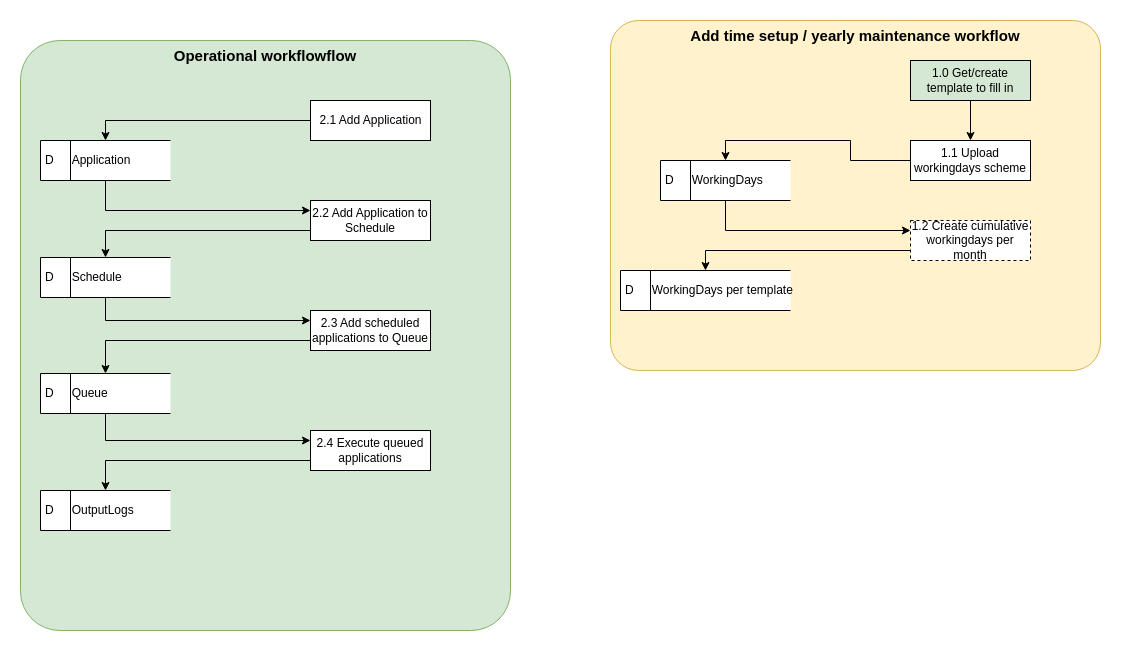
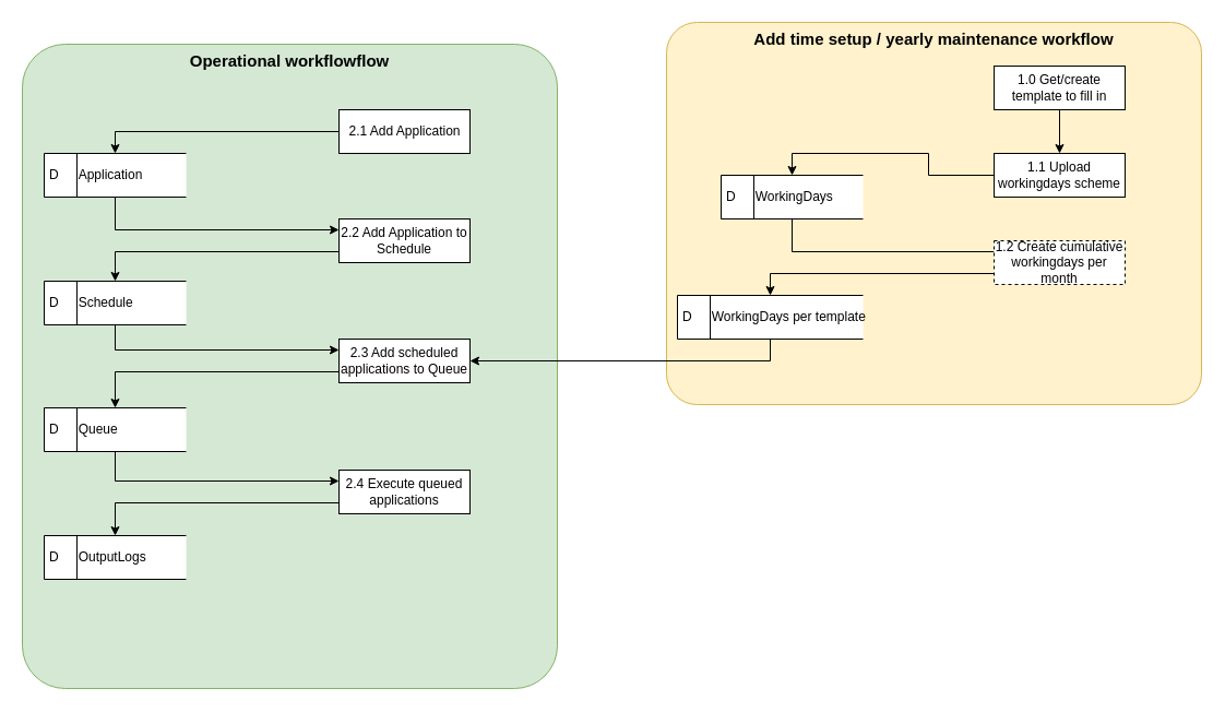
- <mxCell id="28" value="1.0 Get/create template to fill in" style="html=1;dashed=0;whitespace=wrap;verticalAlign=middle;whiteSpace=wrap;fillColor=#d5e8d4;" vertex="1" parent="1"><mxGeometry x="910" y="60" width="120" height="40" as="geometry" /></mxCell>
+ <mxCell id="28" value="1.0 Get/create template to fill in" style="html=1;dashed=0;whitespace=wrap;verticalAlign=middle;whiteSpace=wrap;" vertex="1" parent="1"><mxGeometry x="910" y="60" width="120" height="40" as="geometry" /></mxCell>
- <mxCell id="11" style="edgeStyle=orthogonalEdgeStyle;rounded=0;orthogonalLoop=1;jettySize=auto;html=1;exitX=0.5;exitY=1;exitDx=0;exitDy=0;entryX=0;entryY=0.25;entryDx=0;entryDy=0;startArrow=none;startFill=0;endArrow=classic;endFill=1;" parent="1" source="12" target="26" edge="1"><mxGeometry relative="1" as="geometry" /></mxCell>
+ <mxCell id="11" style="edgeStyle=orthogonalEdgeStyle;rounded=0;orthogonalLoop=1;jettySize=auto;html=1;exitX=0.5;exitY=1;exitDx=0;exitDy=0;entryX=0;entryY=0.25;entryDx=0;entryDy=0;startArrow=none;startFill=0;endArrow=none;endFill=1;" parent="1" source="12" target="26" edge="1"><mxGeometry relative="1" as="geometry" /></mxCell>
+ <mxCell id="13" style="edgeStyle=orthogonalEdgeStyle;rounded=0;orthogonalLoop=1;jettySize=auto;html=1;exitX=0.5;exitY=1;exitDx=0;exitDy=0;entryX=1;entryY=0.5;entryDx=0;entryDy=0;startArrow=none;startFill=0;endArrow=classic;endFill=1;" parent="1" source="14" target="20" edge="1"><mxGeometry relative="1" as="geometry" /></mxCell>
